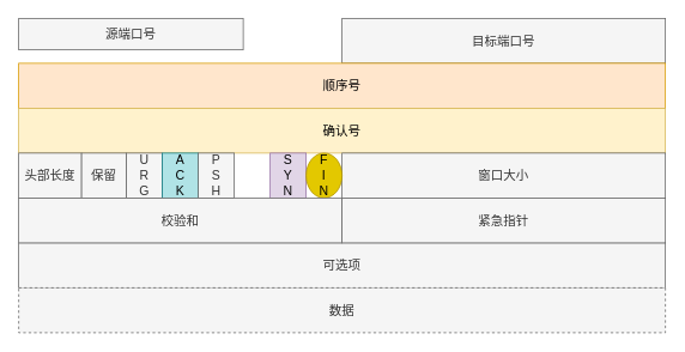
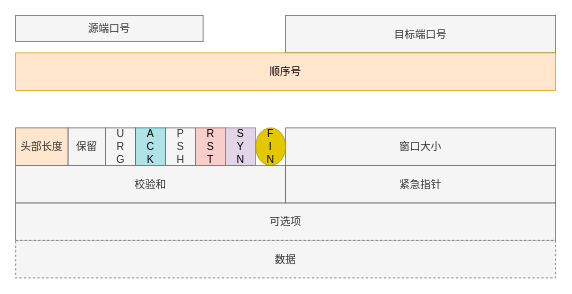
- <mxCell id="5" value="确认号" style="rounded=0;whiteSpace=wrap;html=1;fontSize=14;fillColor=#fff2cc;strokeColor=#d6b656;" parent="1" vertex="1"><mxGeometry x="20" y="120" width="720" height="50" as="geometry" /></mxCell>
- <mxCell id="7" value="头部长度" style="rounded=0;whiteSpace=wrap;html=1;fontSize=14;fillColor=#f5f5f5;strokeColor=#666666;fontColor=#333333;" parent="1" vertex="1"><mxGeometry x="20" y="170" width="70" height="50" as="geometry" /></mxCell>
+ <mxCell id="7" value="头部长度" style="rounded=0;whiteSpace=wrap;html=1;fontSize=14;fillColor=#ffe6cc;strokeColor=#666666;fontColor=#333333;" parent="1" vertex="1"><mxGeometry x="20" y="170" width="70" height="50" as="geometry" /></mxCell>
+ <mxCell id="12" value="R&lt;div style=&quot;font-size: 14px;&quot;&gt;S&lt;/div&gt;&lt;div style=&quot;font-size: 14px;&quot;&gt;T&lt;/div&gt;" style="rounded=0;whiteSpace=wrap;html=1;fontSize=14;fillColor=#f8cecc;strokeColor=#b85450;" parent="1" vertex="1"><mxGeometry x="260" y="170" width="40" height="50" as="geometry" /></mxCell>
